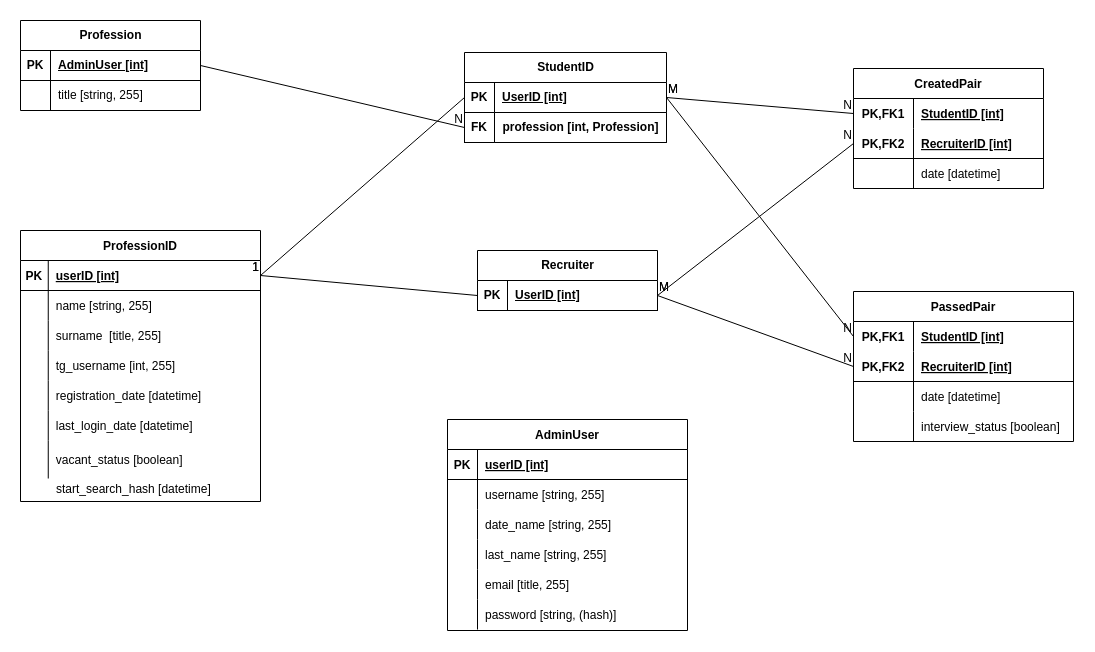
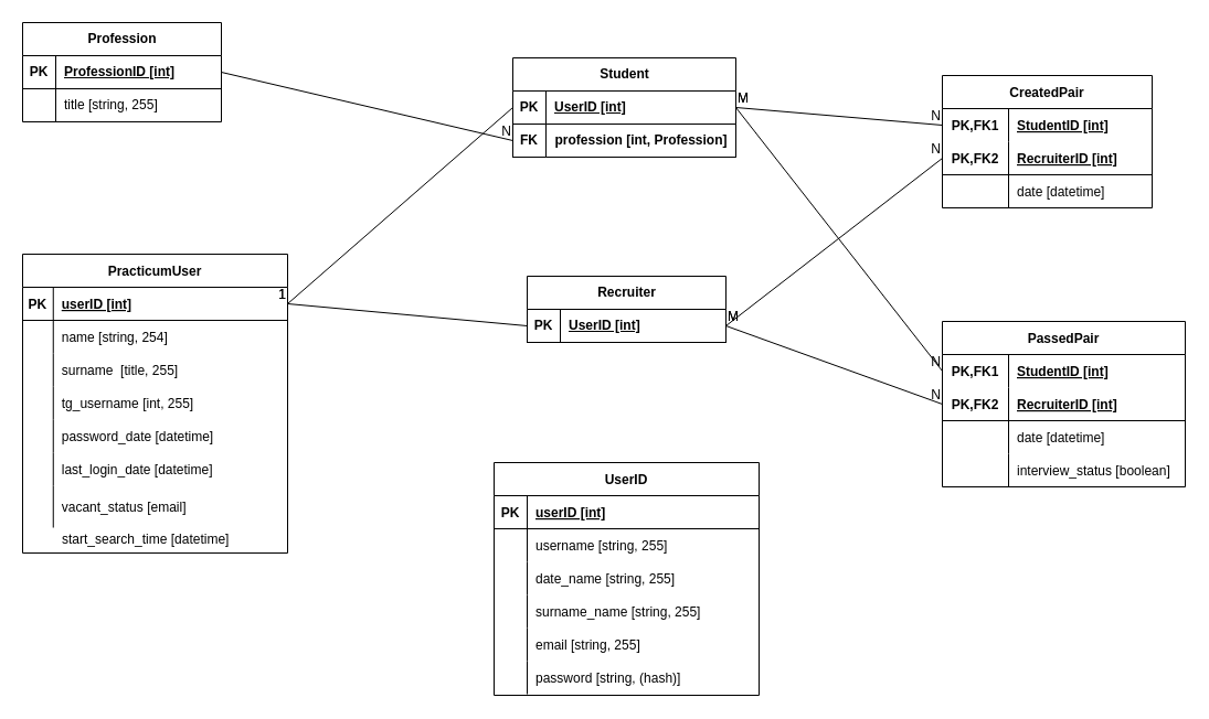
- <mxCell id="48" value="AdminUser [int]" style="shape=partialRectangle;connectable=0;fillColor=none;top=0;left=0;bottom=0;right=0;align=left;spacingLeft=6;fontStyle=5;overflow=hidden;whiteSpace=wrap;html=1;" parent="46" vertex="1"><mxGeometry x="30" width="150" height="30" as="geometry"><mxRectangle width="150" height="30" as="alternateBounds" /></mxGeometry></mxCell>
+ <mxCell id="48" value="ProfessionID [int]" style="shape=partialRectangle;connectable=0;fillColor=none;top=0;left=0;bottom=0;right=0;align=left;spacingLeft=6;fontStyle=5;overflow=hidden;whiteSpace=wrap;html=1;" parent="46" vertex="1"><mxGeometry x="30" width="150" height="30" as="geometry"><mxRectangle width="150" height="30" as="alternateBounds" /></mxGeometry></mxCell>
- <mxCell id="38" value="StudentID" style="shape=table;startSize=30;container=1;collapsible=1;childLayout=tableLayout;fixedRows=1;rowLines=0;fontStyle=1;align=center;resizeLast=1;html=1;" parent="1" vertex="1"><mxGeometry x="464" y="52" width="202" height="90" as="geometry" /></mxCell>
+ <mxCell id="38" value="Student" style="shape=table;startSize=30;container=1;collapsible=1;childLayout=tableLayout;fixedRows=1;rowLines=0;fontStyle=1;align=center;resizeLast=1;html=1;" parent="1" vertex="1"><mxGeometry x="464" y="52" width="202" height="90" as="geometry" /></mxCell>
- <mxCell id="2" value="ProfessionID" style="shape=table;startSize=30;container=1;collapsible=1;childLayout=tableLayout;fixedRows=1;rowLines=0;fontStyle=1;align=center;resizeLast=1;" parent="1" vertex="1"><mxGeometry x="20" y="230" width="240" height="271" as="geometry"><mxRectangle x="270" y="170" width="70" height="30" as="alternateBounds" /></mxGeometry></mxCell>
+ <mxCell id="2" value="PracticumUser" style="shape=table;startSize=30;container=1;collapsible=1;childLayout=tableLayout;fixedRows=1;rowLines=0;fontStyle=1;align=center;resizeLast=1;" parent="1" vertex="1"><mxGeometry x="20" y="230" width="240" height="271" as="geometry"><mxRectangle x="270" y="170" width="70" height="30" as="alternateBounds" /></mxGeometry></mxCell>
- <mxCell id="8" value="name [string, 255]" style="shape=partialRectangle;connectable=0;fillColor=none;top=0;left=0;bottom=0;right=0;align=left;spacingLeft=6;overflow=hidden;" parent="6" vertex="1"><mxGeometry x="27.75" width="212.25" height="30" as="geometry"><mxRectangle width="212.25" height="30" as="alternateBounds" /></mxGeometry></mxCell>
+ <mxCell id="8" value="name [string, 254]" style="shape=partialRectangle;connectable=0;fillColor=none;top=0;left=0;bottom=0;right=0;align=left;spacingLeft=6;overflow=hidden;" parent="6" vertex="1"><mxGeometry x="27.75" width="212.25" height="30" as="geometry"><mxRectangle width="212.25" height="30" as="alternateBounds" /></mxGeometry></mxCell>
- <mxCell id="17" value="registration_date [datetime]" style="shape=partialRectangle;connectable=0;fillColor=none;top=0;left=0;bottom=0;right=0;align=left;spacingLeft=6;overflow=hidden;" parent="15" vertex="1"><mxGeometry x="27.75" width="212.25" height="30" as="geometry"><mxRectangle width="212.25" height="30" as="alternateBounds" /></mxGeometry></mxCell>
+ <mxCell id="17" value="password_date [datetime]" style="shape=partialRectangle;connectable=0;fillColor=none;top=0;left=0;bottom=0;right=0;align=left;spacingLeft=6;overflow=hidden;" parent="15" vertex="1"><mxGeometry x="27.75" width="212.25" height="30" as="geometry"><mxRectangle width="212.25" height="30" as="alternateBounds" /></mxGeometry></mxCell>
- <mxCell id="83" value="AdminUser" style="shape=table;startSize=30;container=1;collapsible=1;childLayout=tableLayout;fixedRows=1;rowLines=0;fontStyle=1;align=center;resizeLast=1;" parent="1" vertex="1"><mxGeometry x="447" y="419" width="240" height="211" as="geometry"><mxRectangle x="270" y="170" width="70" height="30" as="alternateBounds" /></mxGeometry></mxCell>
+ <mxCell id="83" value="UserID" style="shape=table;startSize=30;container=1;collapsible=1;childLayout=tableLayout;fixedRows=1;rowLines=0;fontStyle=1;align=center;resizeLast=1;" parent="1" vertex="1"><mxGeometry x="447" y="419" width="240" height="211" as="geometry"><mxRectangle x="270" y="170" width="70" height="30" as="alternateBounds" /></mxGeometry></mxCell>
- <mxCell id="23" value="vacant_status [boolean]" style="shape=partialRectangle;connectable=0;fillColor=none;top=0;left=0;bottom=0;right=0;align=left;spacingLeft=6;overflow=hidden;" parent="21" vertex="1"><mxGeometry x="27.75" width="212.25" height="38" as="geometry"><mxRectangle width="212.25" height="38" as="alternateBounds" /></mxGeometry></mxCell>
+ <mxCell id="23" value="vacant_status [email]" style="shape=partialRectangle;connectable=0;fillColor=none;top=0;left=0;bottom=0;right=0;align=left;spacingLeft=6;overflow=hidden;" parent="21" vertex="1"><mxGeometry x="27.75" width="212.25" height="38" as="geometry"><mxRectangle width="212.25" height="38" as="alternateBounds" /></mxGeometry></mxCell>
- <mxCell id="102" value="start_search_hash [datetime]" style="shape=partialRectangle;connectable=0;fillColor=none;top=0;left=0;bottom=0;right=0;align=left;spacingLeft=6;overflow=hidden;" parent="1" vertex="1"><mxGeometry x="48" y="473" width="210" height="30" as="geometry"><mxRectangle width="210" height="30" as="alternateBounds" /></mxGeometry></mxCell>
+ <mxCell id="102" value="start_search_time [datetime]" style="shape=partialRectangle;connectable=0;fillColor=none;top=0;left=0;bottom=0;right=0;align=left;spacingLeft=6;overflow=hidden;" parent="1" vertex="1"><mxGeometry x="48" y="473" width="210" height="30" as="geometry"><mxRectangle width="210" height="30" as="alternateBounds" /></mxGeometry></mxCell>
- <mxCell id="95" value="last_name [string, 255]" style="shape=partialRectangle;connectable=0;fillColor=none;top=0;left=0;bottom=0;right=0;align=left;spacingLeft=6;overflow=hidden;" parent="93" vertex="1"><mxGeometry x="30" width="210" height="30" as="geometry"><mxRectangle width="210" height="30" as="alternateBounds" /></mxGeometry></mxCell>
+ <mxCell id="95" value="surname_name [string, 255]" style="shape=partialRectangle;connectable=0;fillColor=none;top=0;left=0;bottom=0;right=0;align=left;spacingLeft=6;overflow=hidden;" parent="93" vertex="1"><mxGeometry x="30" width="210" height="30" as="geometry"><mxRectangle width="210" height="30" as="alternateBounds" /></mxGeometry></mxCell>
- <mxCell id="98" value="email [title, 255]" style="shape=partialRectangle;connectable=0;fillColor=none;top=0;left=0;bottom=0;right=0;align=left;spacingLeft=6;overflow=hidden;" parent="96" vertex="1"><mxGeometry x="30" width="210" height="30" as="geometry"><mxRectangle width="210" height="30" as="alternateBounds" /></mxGeometry></mxCell>
+ <mxCell id="98" value="email [string, 255]" style="shape=partialRectangle;connectable=0;fillColor=none;top=0;left=0;bottom=0;right=0;align=left;spacingLeft=6;overflow=hidden;" parent="96" vertex="1"><mxGeometry x="30" width="210" height="30" as="geometry"><mxRectangle width="210" height="30" as="alternateBounds" /></mxGeometry></mxCell>
